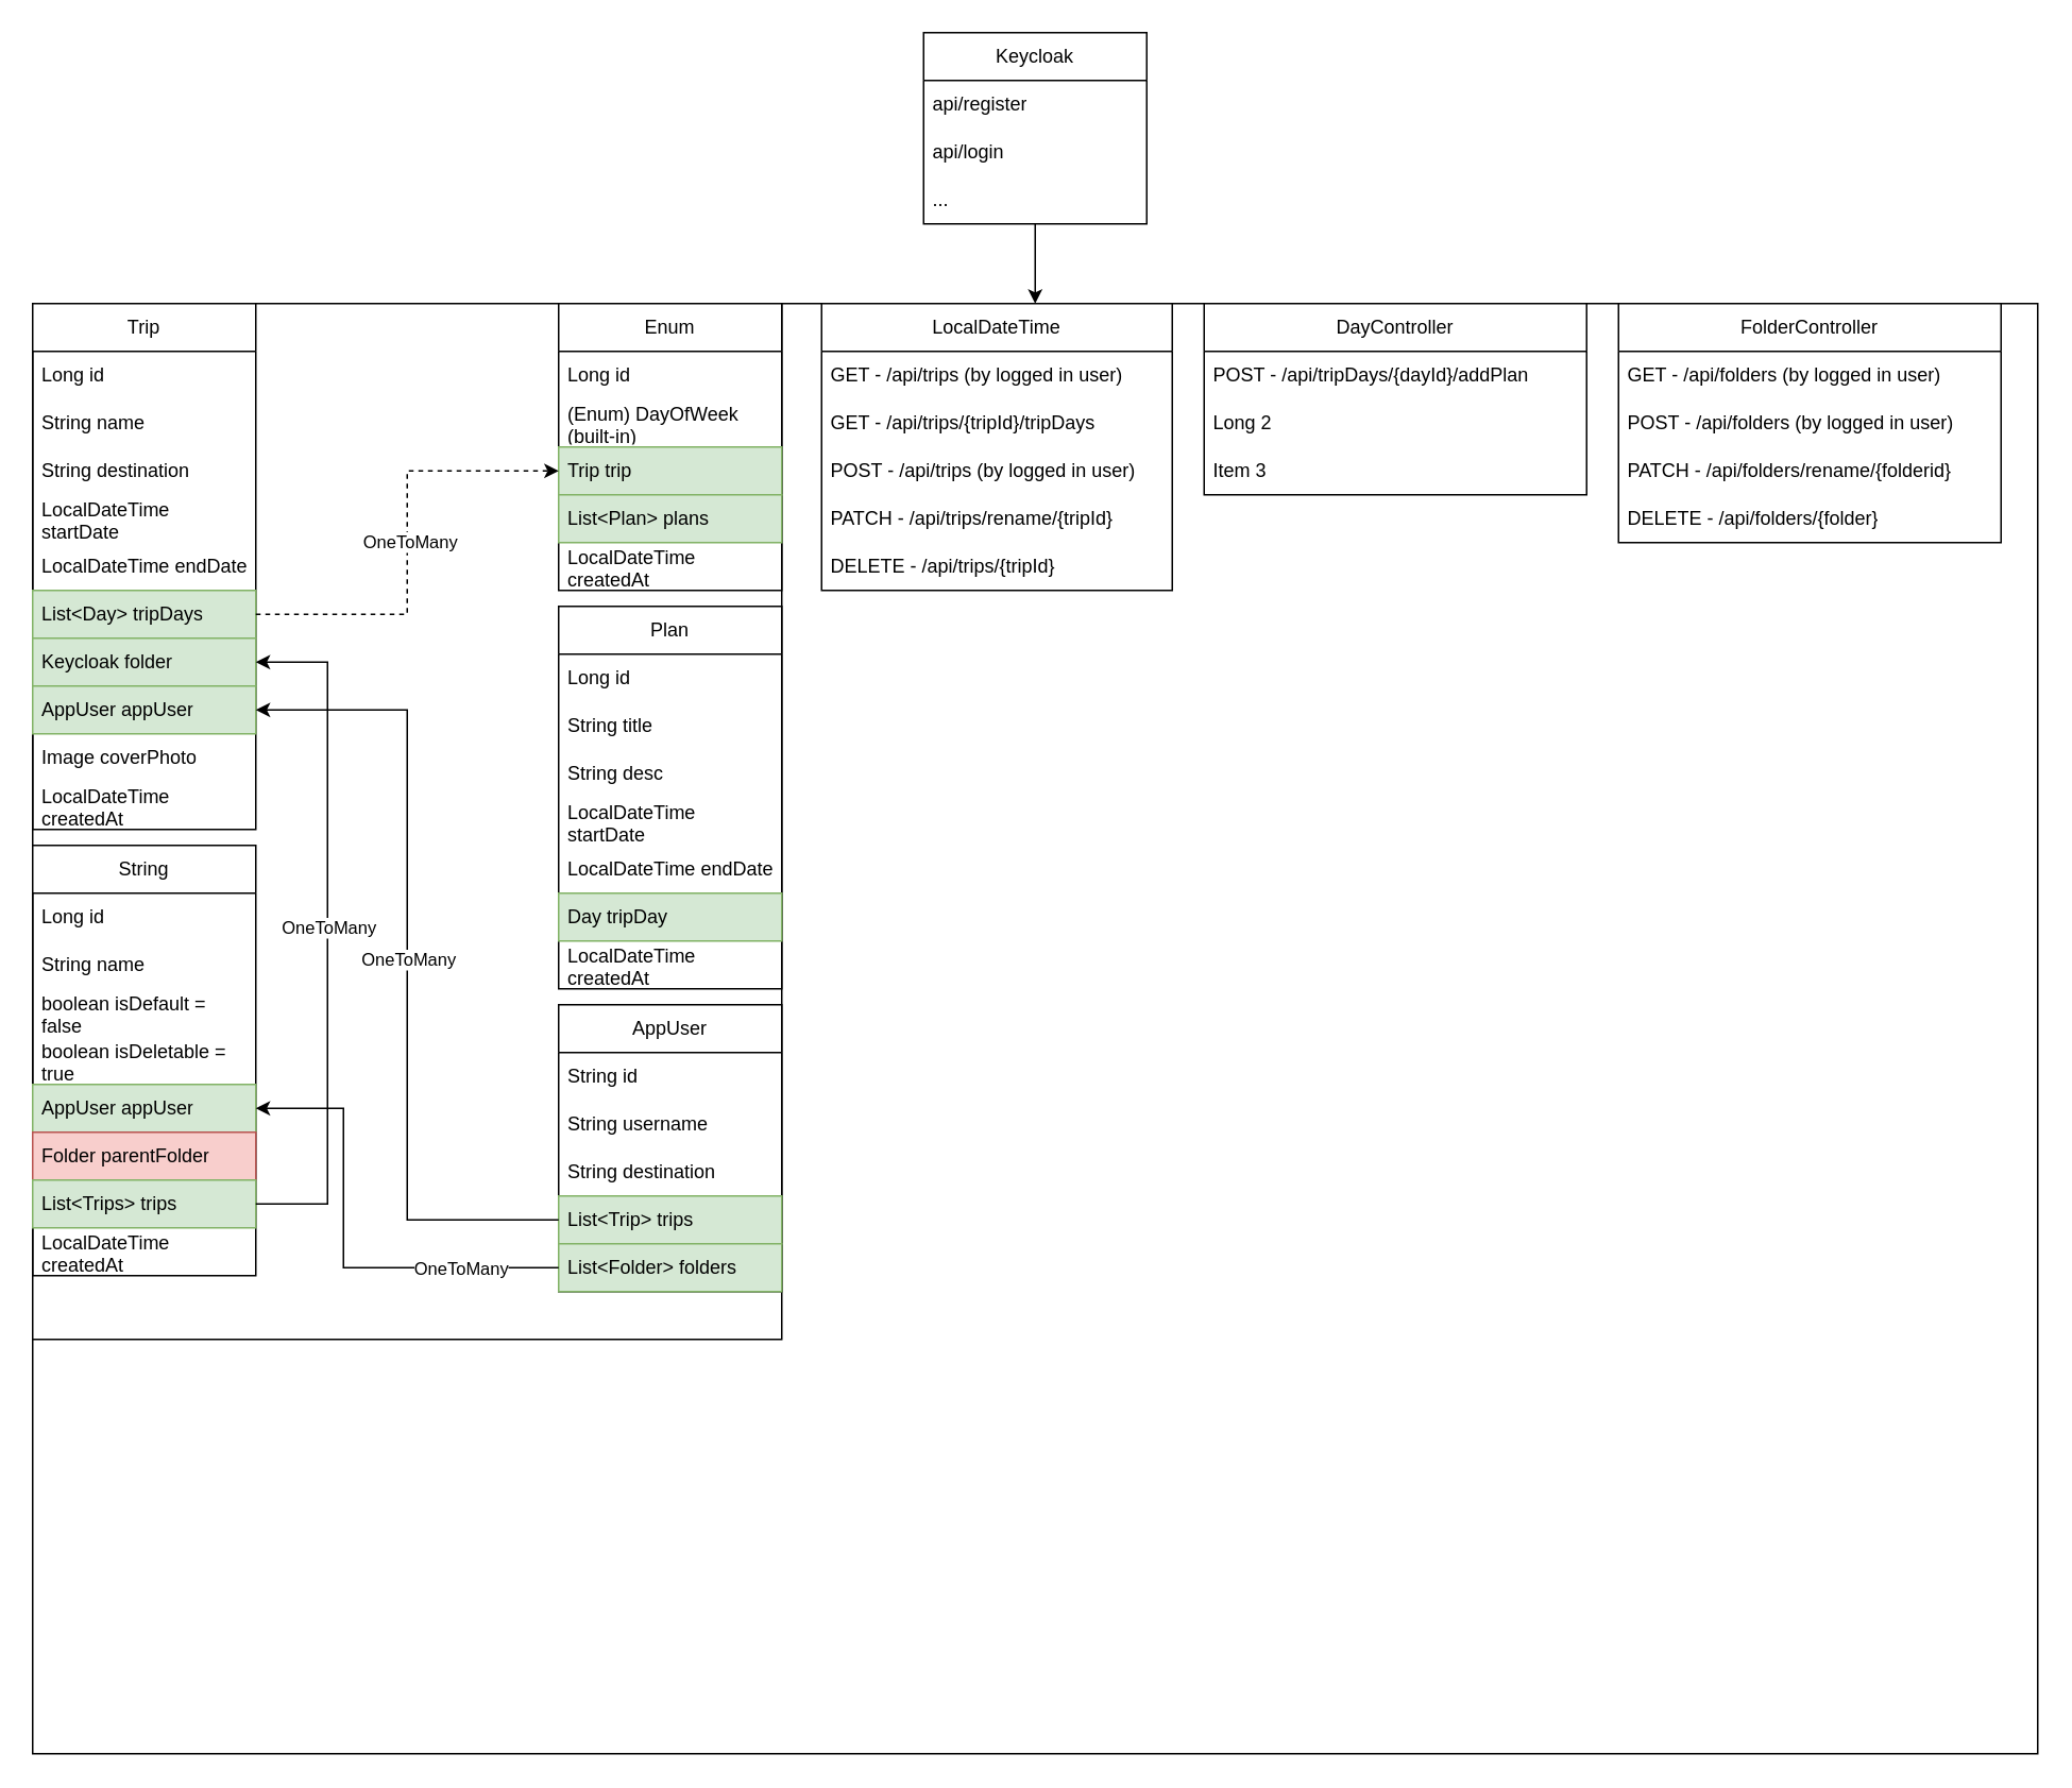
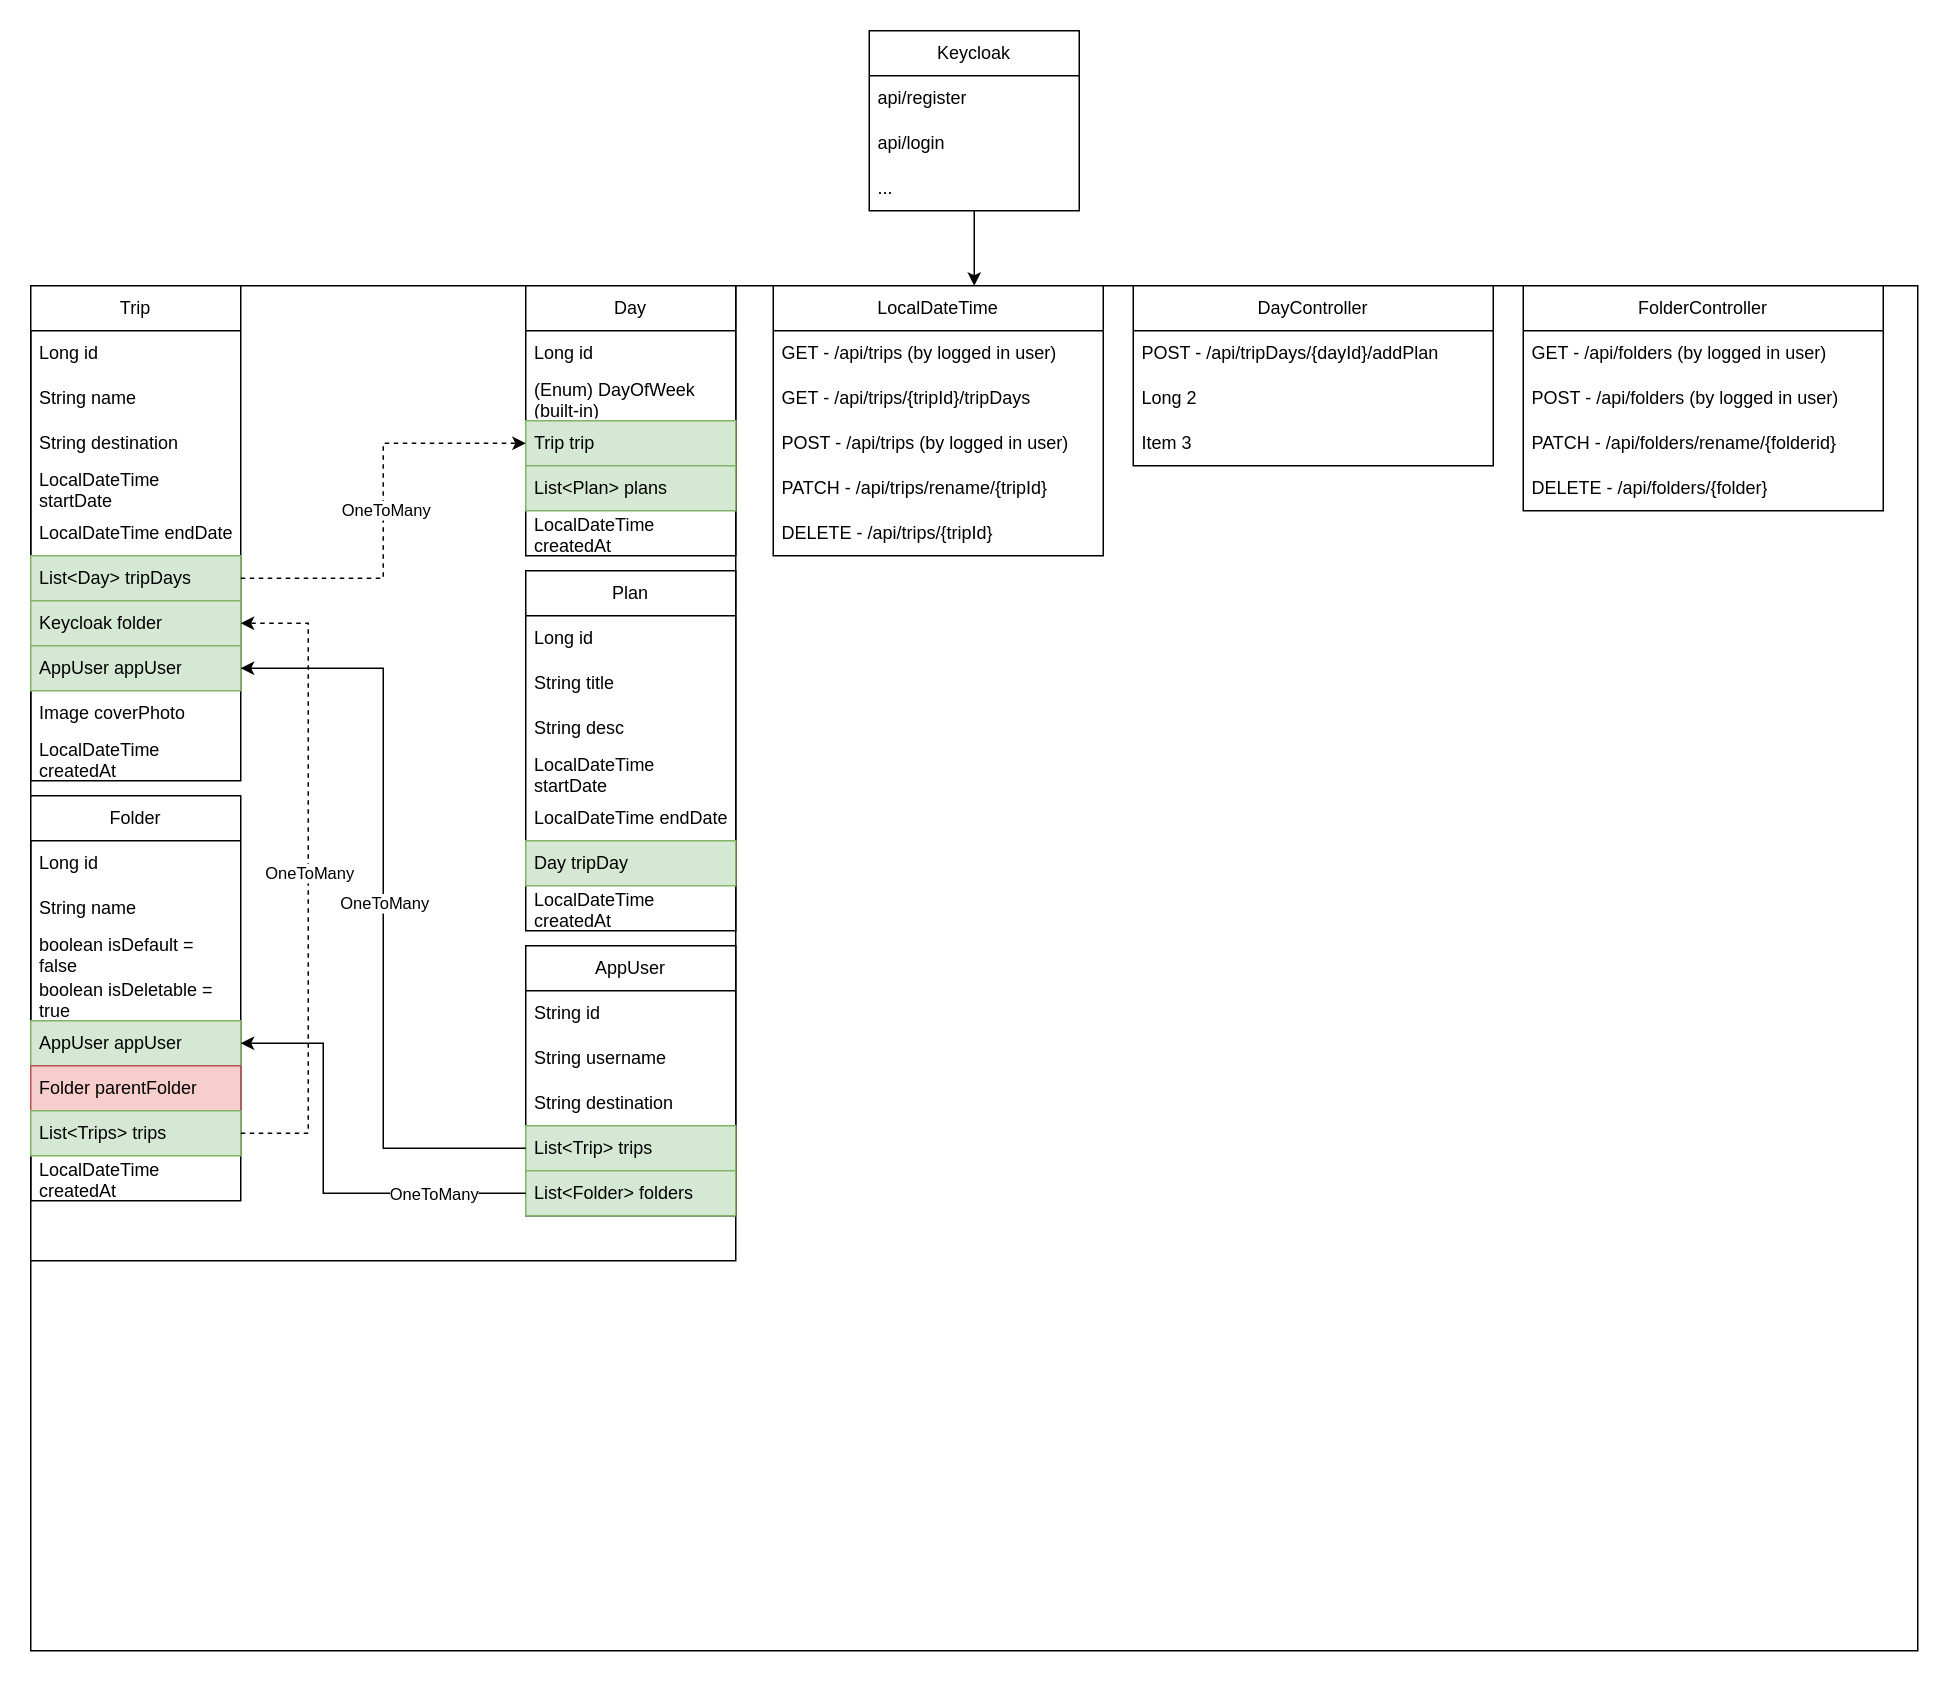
- <mxCell id="21" value="Enum" style="swimlane;fontStyle=0;childLayout=stackLayout;horizontal=1;startSize=30;horizontalStack=0;resizeParent=1;resizeParentMax=0;resizeLast=0;collapsible=1;marginBottom=0;whiteSpace=wrap;html=1;" parent="8" vertex="1"><mxGeometry x="330" width="140" height="180" as="geometry" /></mxCell>
+ <mxCell id="21" value="Day" style="swimlane;fontStyle=0;childLayout=stackLayout;horizontal=1;startSize=30;horizontalStack=0;resizeParent=1;resizeParentMax=0;resizeLast=0;collapsible=1;marginBottom=0;whiteSpace=wrap;html=1;" parent="8" vertex="1"><mxGeometry x="330" width="140" height="180" as="geometry" /></mxCell>
- <mxCell id="37" value="String" style="swimlane;fontStyle=0;childLayout=stackLayout;horizontal=1;startSize=30;horizontalStack=0;resizeParent=1;resizeParentMax=0;resizeLast=0;collapsible=1;marginBottom=0;whiteSpace=wrap;html=1;" parent="8" vertex="1"><mxGeometry y="340" width="140" height="270" as="geometry" /></mxCell>
+ <mxCell id="37" value="Folder" style="swimlane;fontStyle=0;childLayout=stackLayout;horizontal=1;startSize=30;horizontalStack=0;resizeParent=1;resizeParentMax=0;resizeLast=0;collapsible=1;marginBottom=0;whiteSpace=wrap;html=1;" parent="8" vertex="1"><mxGeometry y="340" width="140" height="270" as="geometry" /></mxCell>
- <mxCell id="56" style="edgeStyle=orthogonalEdgeStyle;rounded=0;orthogonalLoop=1;jettySize=auto;html=1;exitX=1;exitY=0.5;exitDx=0;exitDy=0;entryX=1;entryY=0.5;entryDx=0;entryDy=0;" parent="8" source="44" target="17" edge="1"><mxGeometry relative="1" as="geometry"><Array as="points"><mxPoint x="185" y="565" /><mxPoint x="185" y="225" /></Array></mxGeometry></mxCell>
+ <mxCell id="56" style="edgeStyle=orthogonalEdgeStyle;rounded=0;orthogonalLoop=1;jettySize=auto;html=1;exitX=1;exitY=0.5;exitDx=0;exitDy=0;entryX=1;entryY=0.5;entryDx=0;entryDy=0;dashed=1;" parent="8" source="44" target="17" edge="1"><mxGeometry relative="1" as="geometry"><Array as="points"><mxPoint x="185" y="565" /><mxPoint x="185" y="225" /></Array></mxGeometry></mxCell>
